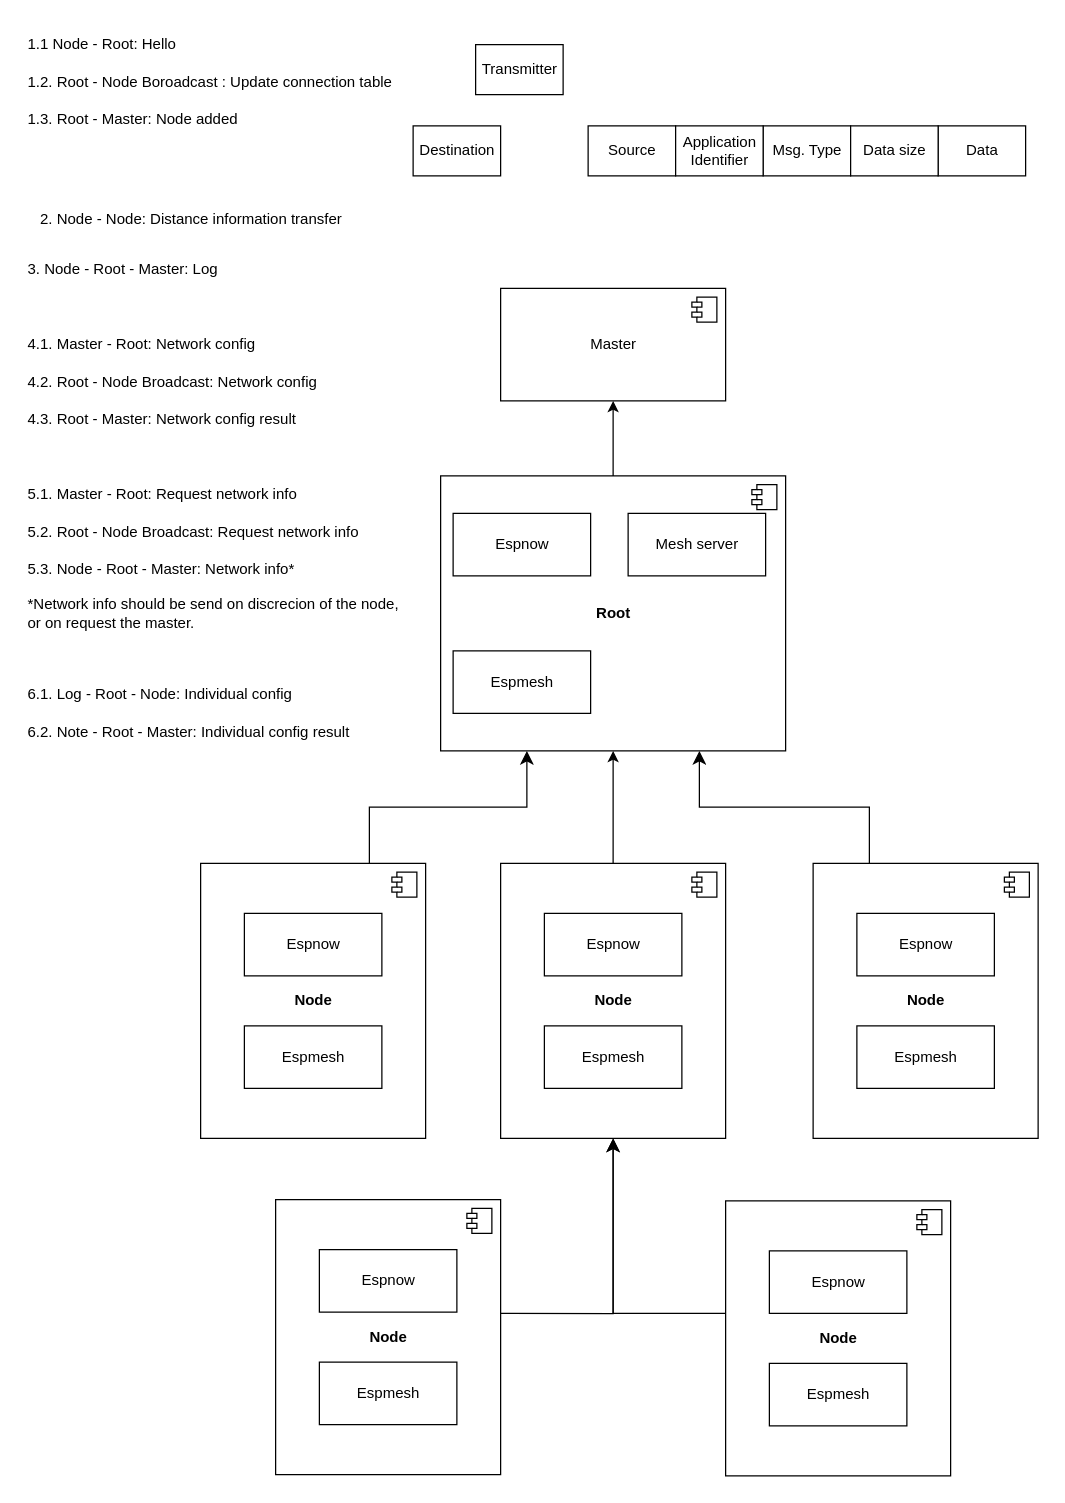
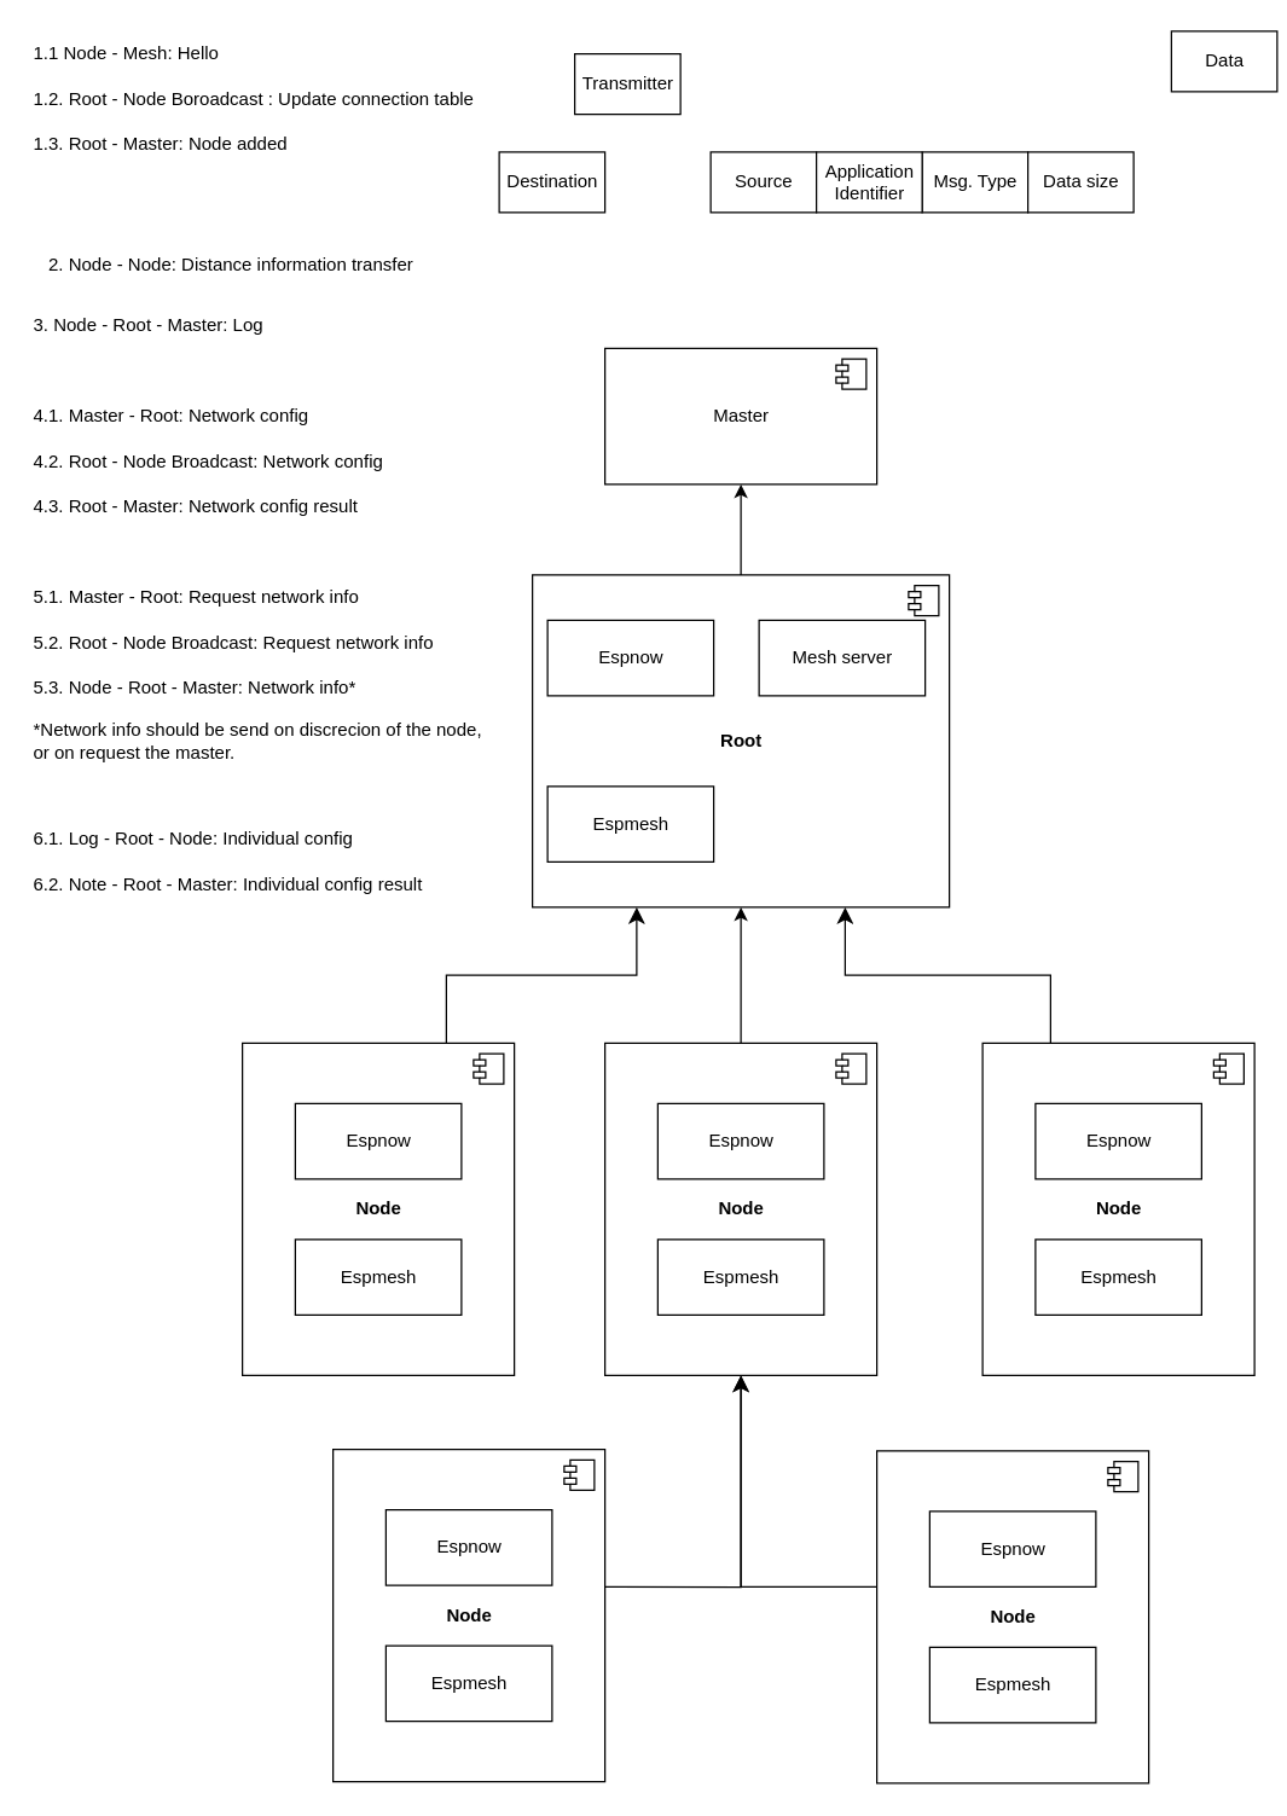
- <mxCell id="41" value="1.1 Node - Root: Hello" style="text;html=1;align=left;verticalAlign=middle;resizable=0;points=[];autosize=1;strokeColor=none;fillColor=none;" parent="1" vertex="1"><mxGeometry x="20" width="140" height="30" as="geometry" y="20" /></mxCell>
+ <mxCell id="41" value="1.1 Node - Mesh: Hello" style="text;html=1;align=left;verticalAlign=middle;resizable=0;points=[];autosize=1;strokeColor=none;fillColor=none;" parent="1" vertex="1"><mxGeometry x="20" width="140" height="30" as="geometry" y="20" /></mxCell>
- <mxCell id="58" value="Data" style="html=1;" parent="1" vertex="1"><mxGeometry x="750" y="100" width="70" height="40" as="geometry" /></mxCell>
+ <mxCell id="58" value="Data" style="html=1;" parent="1" vertex="1"><mxGeometry x="775" y="20" width="70" height="40" as="geometry" /></mxCell>
